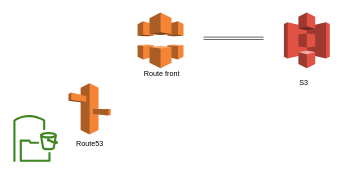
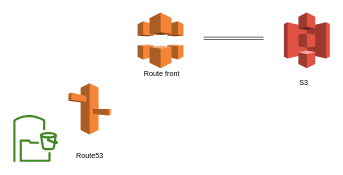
- <mxCell id="4" value="Route53" style="text;html=1;align=center;verticalAlign=middle;resizable=0;points=[];autosize=1;strokeColor=none;fillColor=none;" vertex="1" parent="1"><mxGeometry x="113.75" y="223.5" width="70" height="30" as="geometry" /></mxCell>
+ <mxCell id="4" value="Route53" style="text;html=1;align=center;verticalAlign=middle;resizable=0;points=[];autosize=1;strokeColor=none;fillColor=none;" vertex="1" parent="1"><mxGeometry x="113.75" y="243.5" width="70" height="30" as="geometry" /></mxCell>
